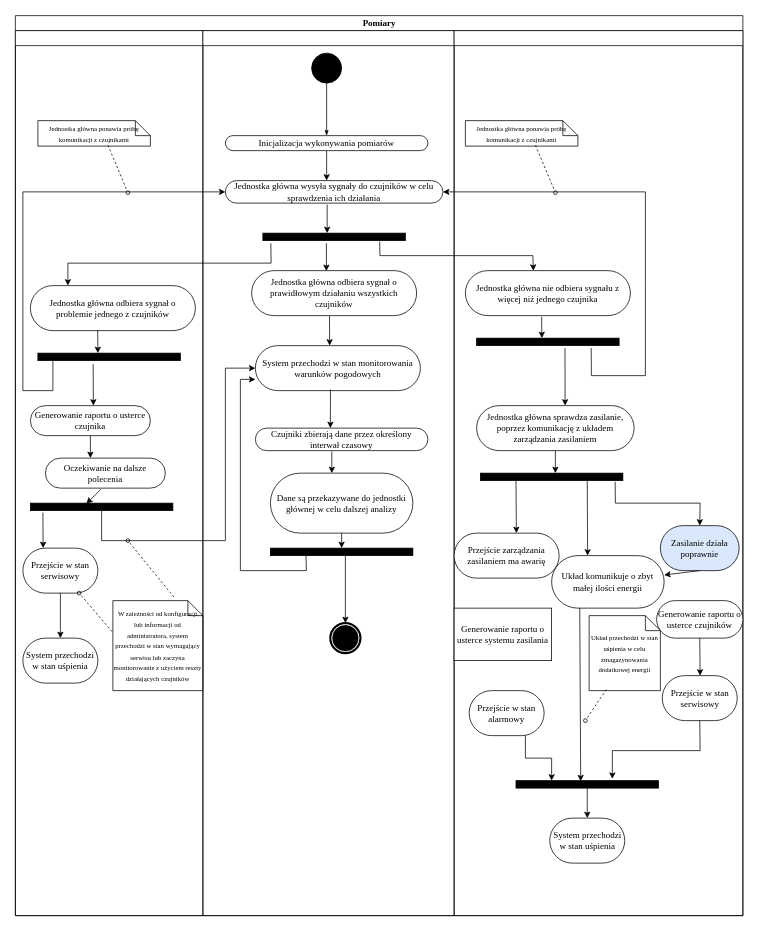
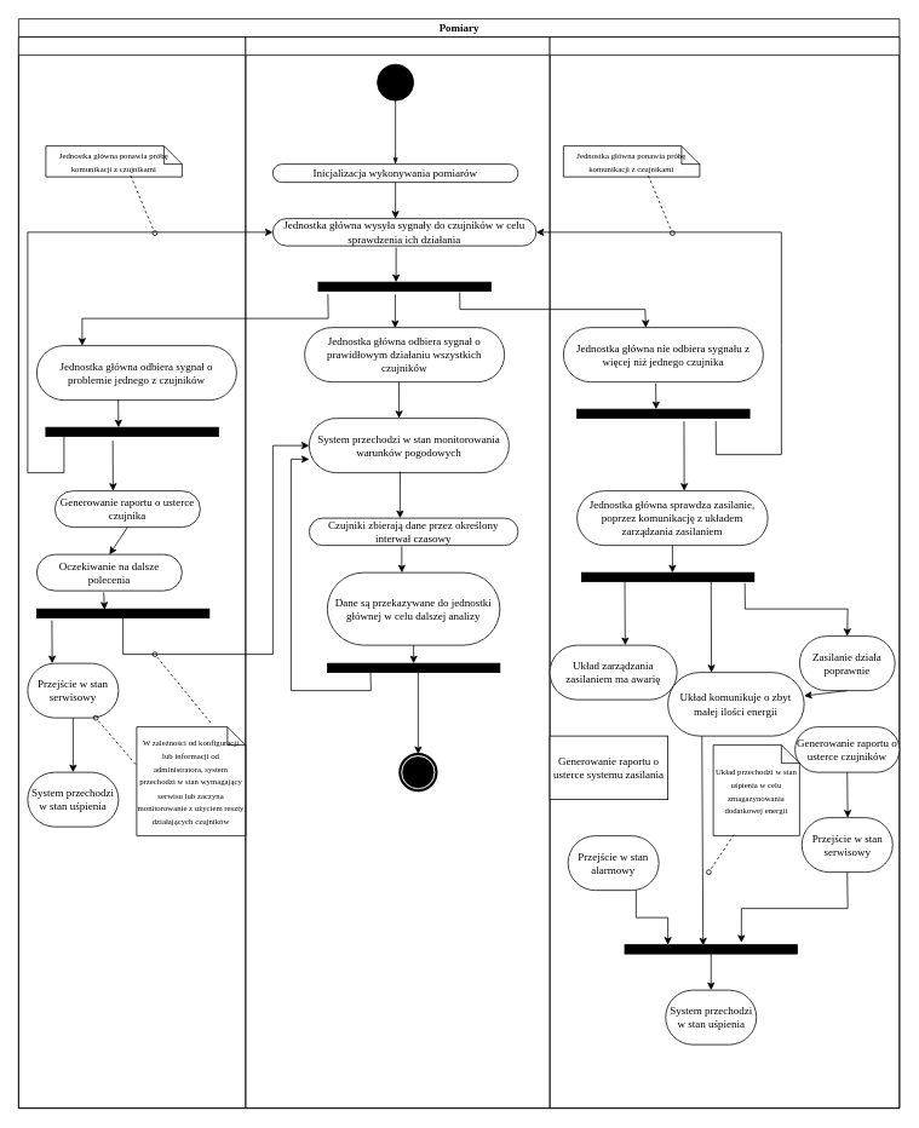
- <mxCell id="10" value="Generowanie raportu o usterce czujnika" style="rounded=1;whiteSpace=wrap;html=1;shadow=0;comic=0;labelBackgroundColor=none;strokeWidth=1;fontFamily=Verdana;fontSize=12;align=center;arcSize=50;" vertex="1" parent="3"><mxGeometry x="20" y="500" width="160" height="40" as="geometry" /></mxCell>
+ <mxCell id="10" value="Generowanie raportu o usterce czujnika" style="rounded=1;whiteSpace=wrap;html=1;shadow=0;comic=0;labelBackgroundColor=none;strokeWidth=1;fontFamily=Verdana;fontSize=12;align=center;arcSize=50;" vertex="1" parent="3"><mxGeometry x="40" y="500" width="160" height="40" as="geometry" /></mxCell>
- <mxCell id="12" value="Oczekiwanie na dalsze polecenia" style="rounded=1;whiteSpace=wrap;html=1;shadow=0;comic=0;labelBackgroundColor=none;strokeWidth=1;fontFamily=Verdana;fontSize=12;align=center;arcSize=50;" vertex="1" parent="3"><mxGeometry x="40" y="570" width="160" height="40" as="geometry" /></mxCell>
+ <mxCell id="12" value="Oczekiwanie na dalsze polecenia" style="rounded=1;whiteSpace=wrap;html=1;shadow=0;comic=0;labelBackgroundColor=none;strokeWidth=1;fontFamily=Verdana;fontSize=12;align=center;arcSize=50;" vertex="1" parent="3"><mxGeometry x="20" y="570" width="160" height="40" as="geometry" /></mxCell>
- <mxCell id="59" value="Zasilanie działa poprawnie" style="rounded=1;whiteSpace=wrap;html=1;shadow=0;comic=0;labelBackgroundColor=none;strokeWidth=1;fontFamily=Verdana;fontSize=12;align=center;arcSize=50;fillColor=#dae8fc;" vertex="1" parent="49"><mxGeometry x="275" y="660" width="105" height="60" as="geometry" /></mxCell>
+ <mxCell id="59" value="Zasilanie działa poprawnie" style="rounded=1;whiteSpace=wrap;html=1;shadow=0;comic=0;labelBackgroundColor=none;strokeWidth=1;fontFamily=Verdana;fontSize=12;align=center;arcSize=50;" vertex="1" parent="49"><mxGeometry x="275" y="660" width="105" height="60" as="geometry" /></mxCell>
- <mxCell id="62" value="Przejście zarządzania zasilaniem ma awarię" style="rounded=1;whiteSpace=wrap;html=1;shadow=0;comic=0;labelBackgroundColor=none;strokeWidth=1;fontFamily=Verdana;fontSize=12;align=center;arcSize=50;" vertex="1" parent="49"><mxGeometry y="670" width="140" height="60" as="geometry" /></mxCell>
+ <mxCell id="62" value="Układ zarządzania zasilaniem ma awarię" style="rounded=1;whiteSpace=wrap;html=1;shadow=0;comic=0;labelBackgroundColor=none;strokeWidth=1;fontFamily=Verdana;fontSize=12;align=center;arcSize=50;" vertex="1" parent="49"><mxGeometry y="670" width="140" height="60" as="geometry" /></mxCell>
